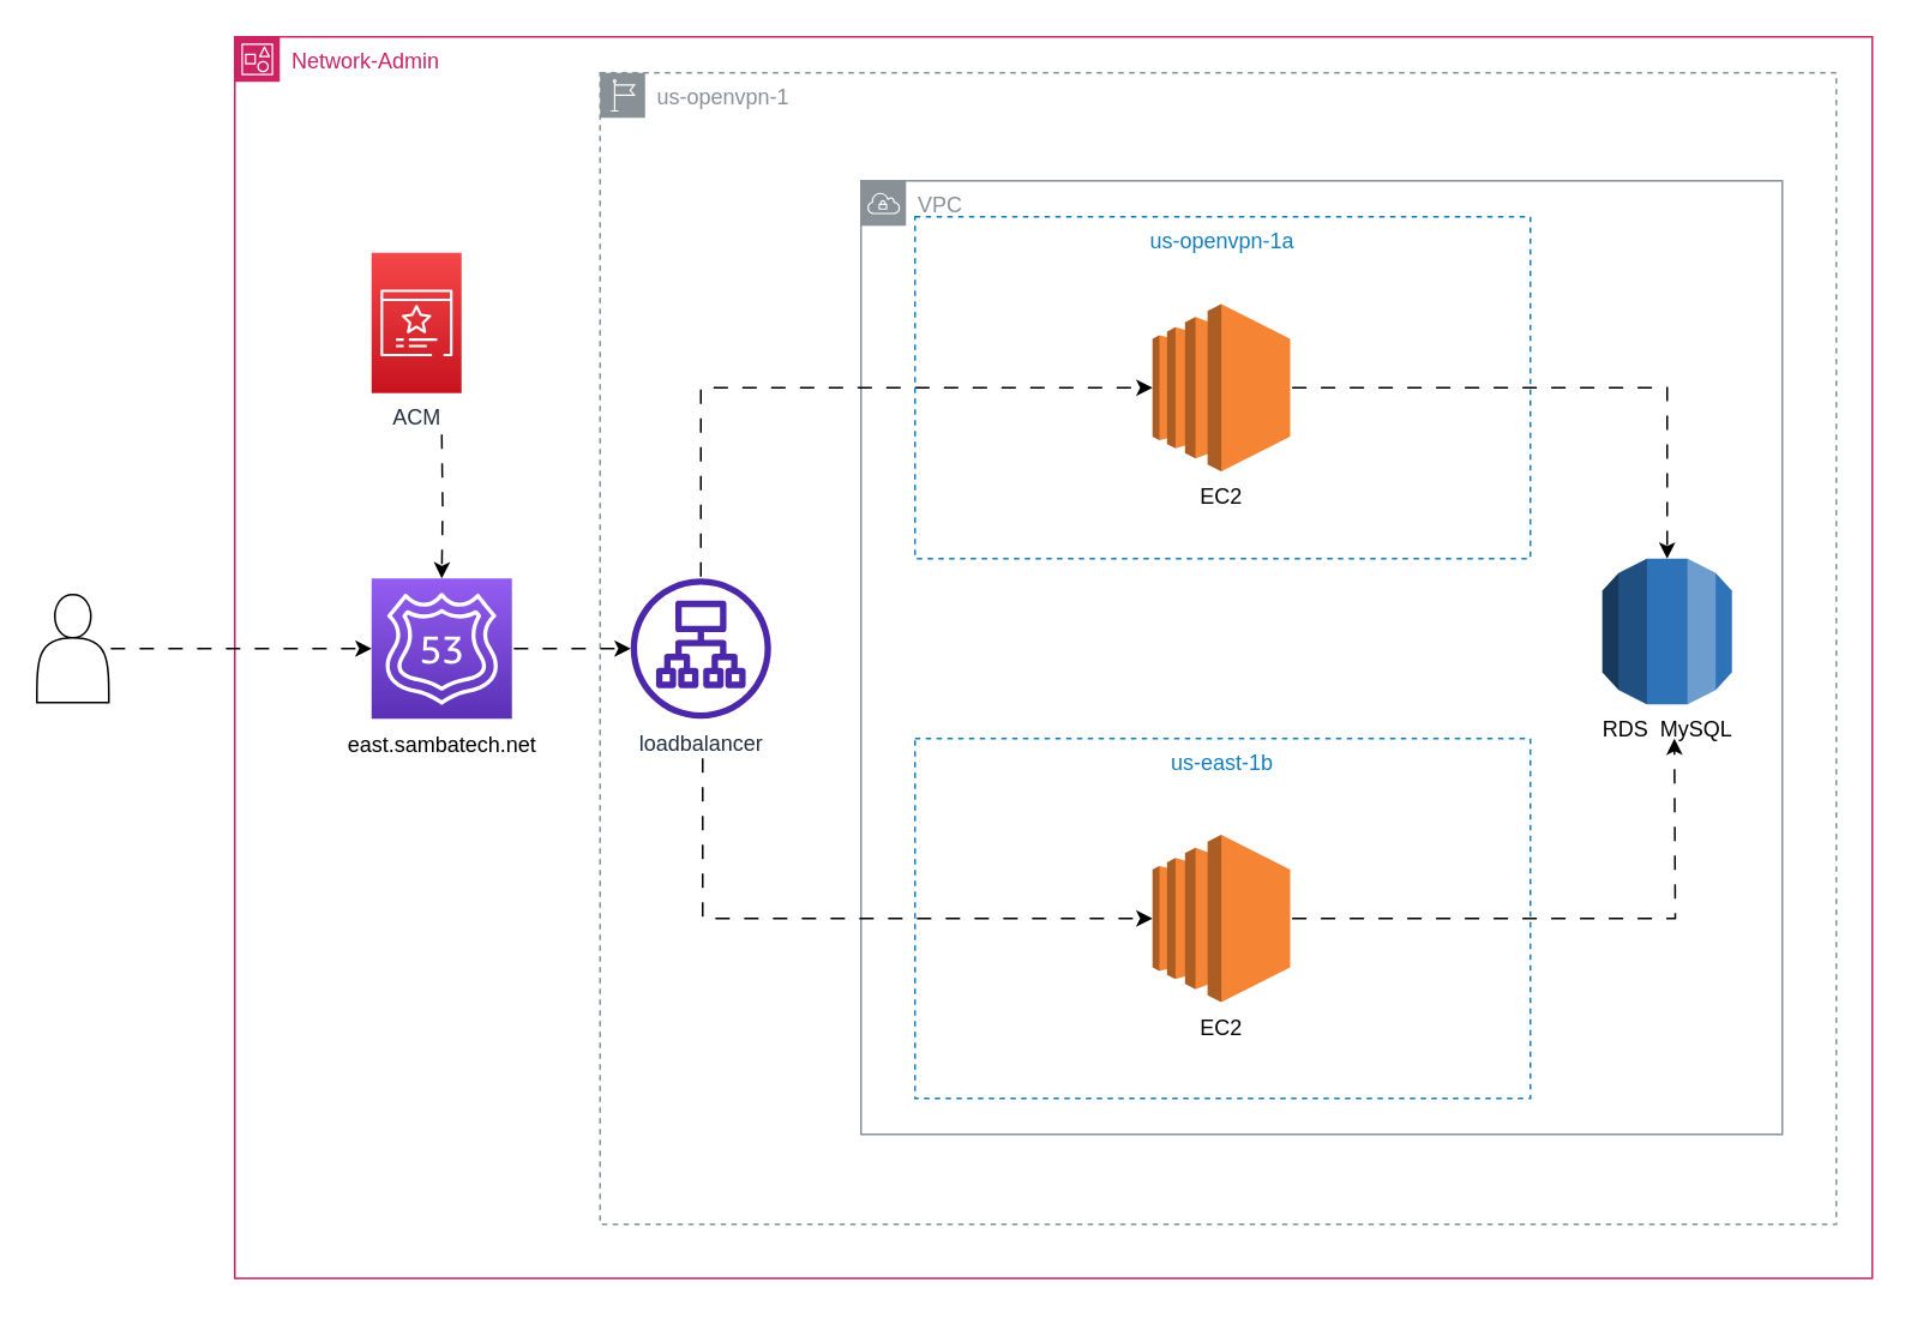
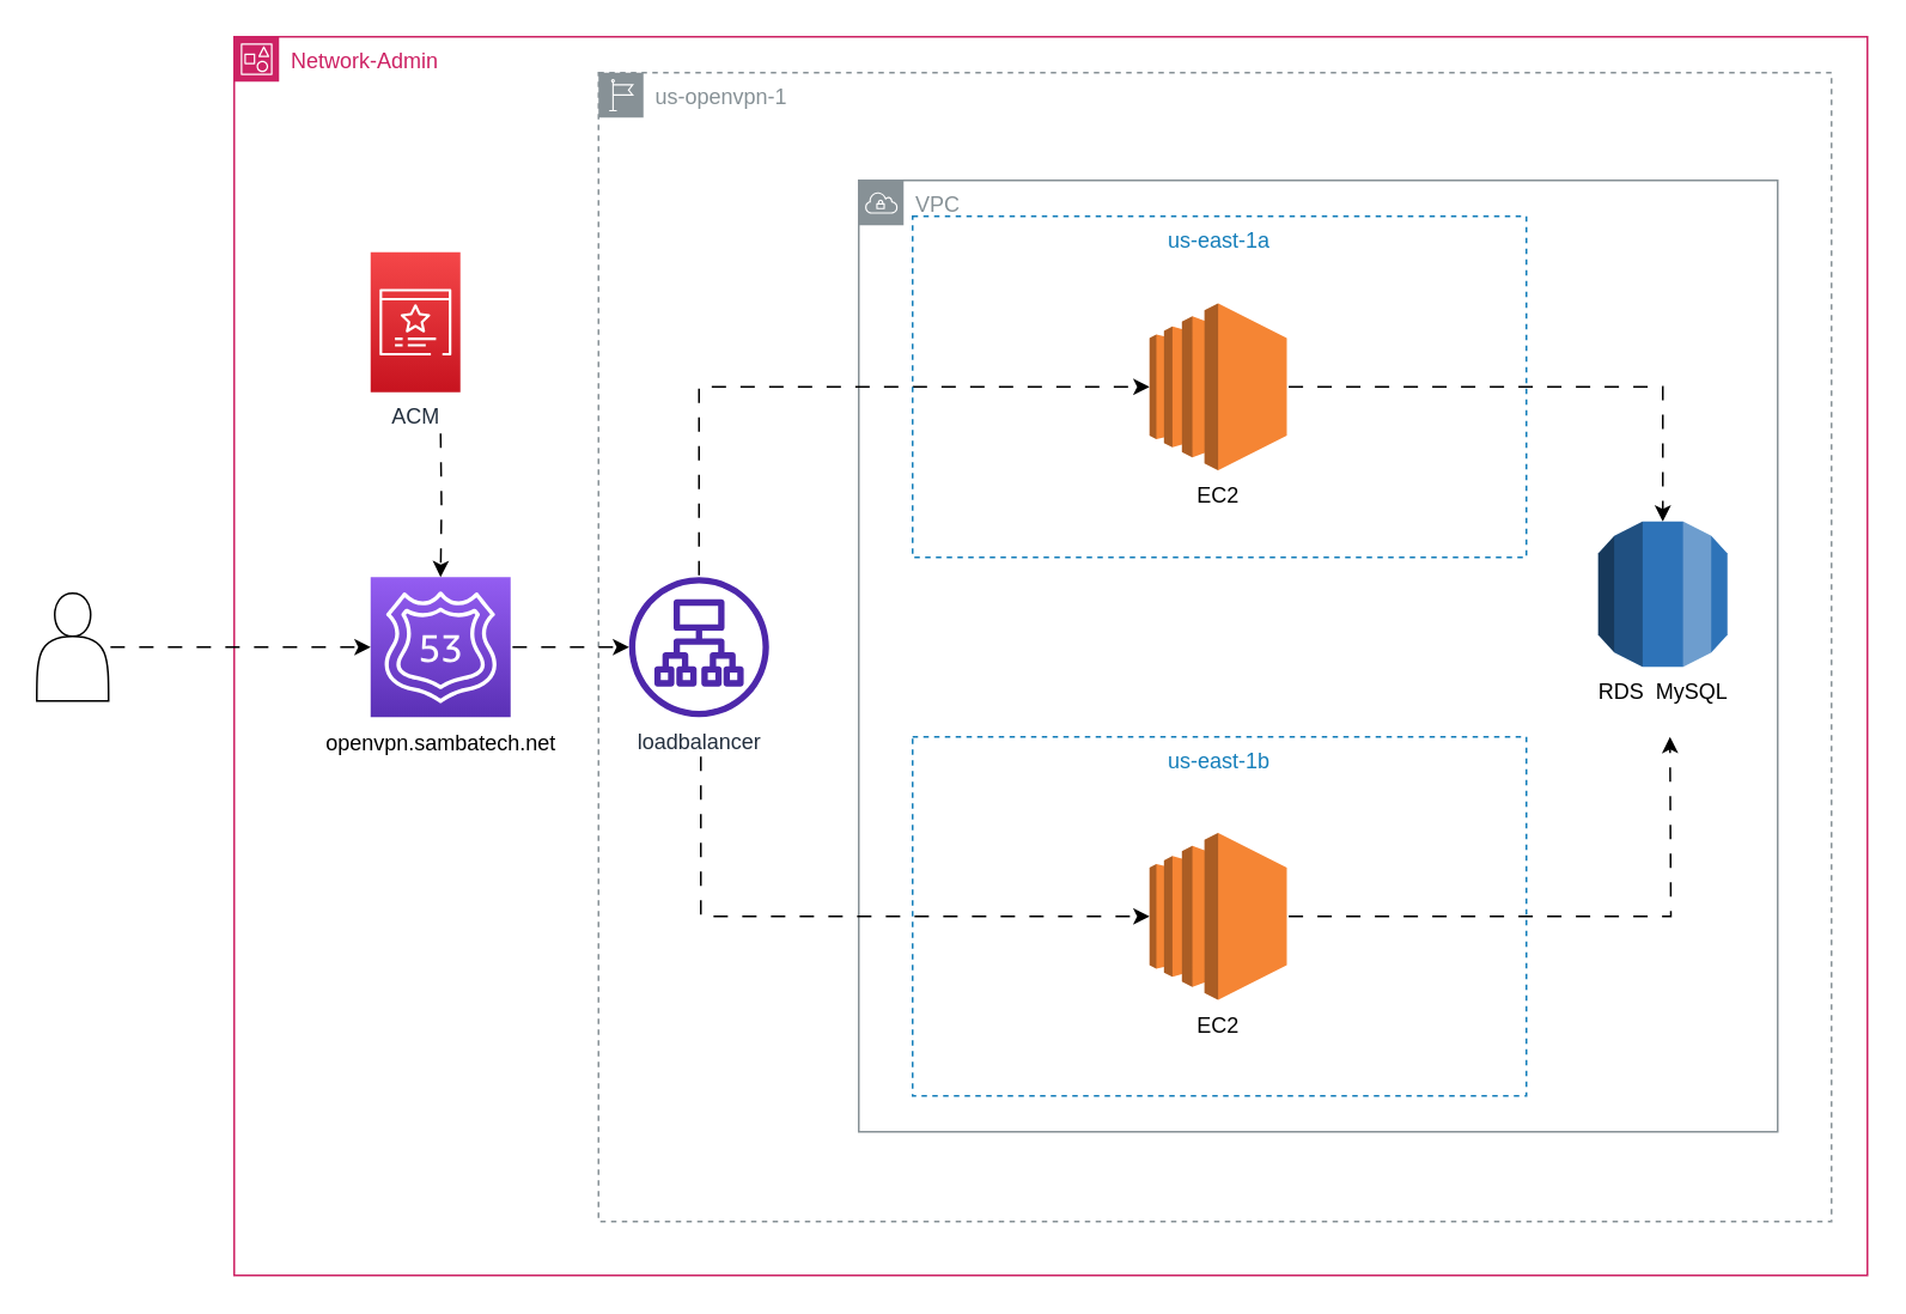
- <mxCell id="13" value="us-openvpn-1a&lt;br&gt;" style="fillColor=none;strokeColor=#147EBA;dashed=1;verticalAlign=top;fontStyle=0;fontColor=#147EBA;whiteSpace=wrap;html=1;" parent="3" vertex="1"><mxGeometry x="378" y="100" width="342" height="190" as="geometry" /></mxCell>
+ <mxCell id="13" value="us-east-1a&lt;br&gt;" style="fillColor=none;strokeColor=#147EBA;dashed=1;verticalAlign=top;fontStyle=0;fontColor=#147EBA;whiteSpace=wrap;html=1;" parent="3" vertex="1"><mxGeometry x="378" y="100" width="342" height="190" as="geometry" /></mxCell>
- <mxCell id="20" value="RDS&amp;nbsp; MySQL&lt;br&gt;" style="outlineConnect=0;dashed=0;verticalLabelPosition=bottom;verticalAlign=top;align=center;html=1;shape=mxgraph.aws3.rds;fillColor=#2E73B8;gradientColor=none;" vertex="1" parent="3"><mxGeometry x="760" y="290" width="72" height="81" as="geometry" /></mxCell>
+ <mxCell id="20" value="RDS&amp;nbsp; MySQL&lt;br&gt;" style="outlineConnect=0;dashed=0;verticalLabelPosition=bottom;verticalAlign=top;align=center;html=1;shape=mxgraph.aws3.rds;fillColor=#2E73B8;gradientColor=none;" vertex="1" parent="3"><mxGeometry x="760" y="270" width="72" height="81" as="geometry" /></mxCell>
- <mxCell id="8" value="east.sambatech.net" style="text;html=1;align=center;verticalAlign=middle;resizable=0;points=[];autosize=1;strokeColor=none;fillColor=none;" parent="6" vertex="1"><mxGeometry y="78" width="150" height="30" as="geometry" /></mxCell>
+ <mxCell id="8" value="openvpn.sambatech.net" style="text;html=1;align=center;verticalAlign=middle;resizable=0;points=[];autosize=1;strokeColor=none;fillColor=none;" parent="6" vertex="1"><mxGeometry y="78" width="150" height="30" as="geometry" /></mxCell>
